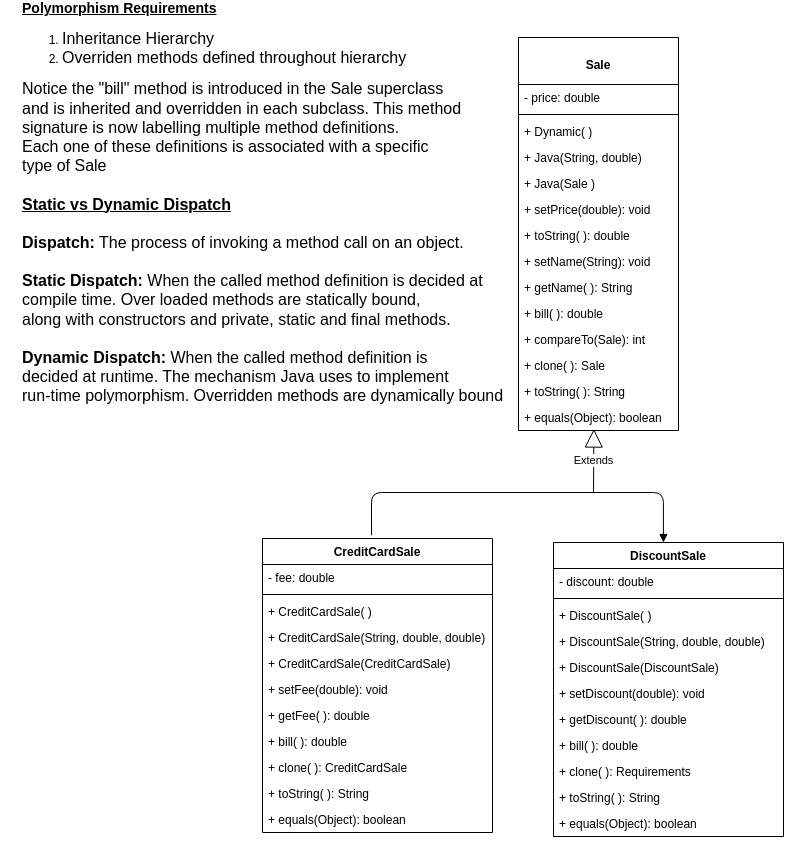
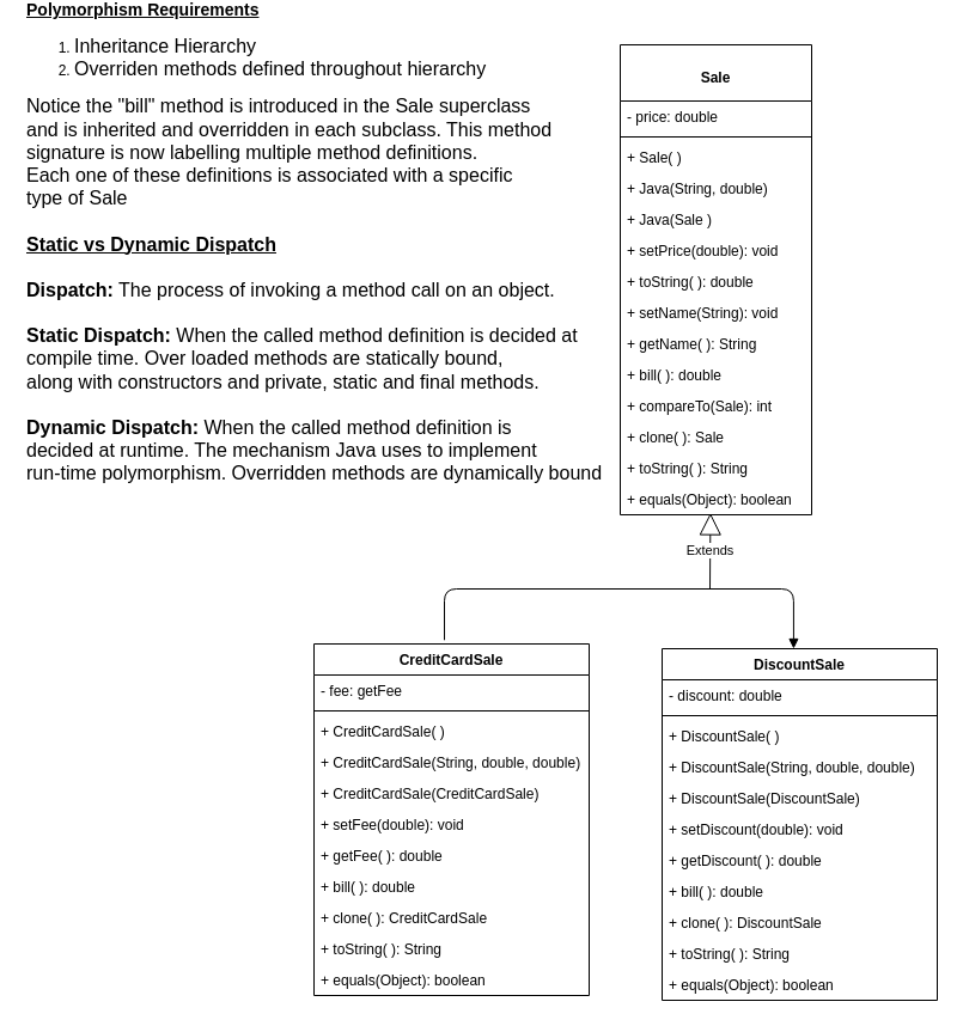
- <mxCell id="5" value="+ Dynamic( )" style="text;strokeColor=none;fillColor=none;align=left;verticalAlign=top;spacingLeft=4;spacingRight=4;overflow=hidden;rotatable=0;points=[[0,0.5],[1,0.5]];portConstraint=eastwest;" parent="2" vertex="1"><mxGeometry y="81" width="160" height="26" as="geometry" /></mxCell>
+ <mxCell id="5" value="+ Sale( )" style="text;strokeColor=none;fillColor=none;align=left;verticalAlign=top;spacingLeft=4;spacingRight=4;overflow=hidden;rotatable=0;points=[[0,0.5],[1,0.5]];portConstraint=eastwest;" parent="2" vertex="1"><mxGeometry y="81" width="160" height="26" as="geometry" /></mxCell>
- <mxCell id="30" value="- fee: double" style="text;strokeColor=none;fillColor=none;align=left;verticalAlign=top;spacingLeft=4;spacingRight=4;overflow=hidden;rotatable=0;points=[[0,0.5],[1,0.5]];portConstraint=eastwest;" parent="29" vertex="1"><mxGeometry y="26" width="230" height="26" as="geometry" /></mxCell>
+ <mxCell id="30" value="- fee: getFee" style="text;strokeColor=none;fillColor=none;align=left;verticalAlign=top;spacingLeft=4;spacingRight=4;overflow=hidden;rotatable=0;points=[[0,0.5],[1,0.5]];portConstraint=eastwest;" parent="29" vertex="1"><mxGeometry y="26" width="230" height="26" as="geometry" /></mxCell>
- <mxCell id="26" value="+ clone( ): Requirements" style="text;strokeColor=none;fillColor=none;align=left;verticalAlign=top;spacingLeft=4;spacingRight=4;overflow=hidden;rotatable=0;points=[[0,0.5],[1,0.5]];portConstraint=eastwest;" parent="17" vertex="1"><mxGeometry y="216" width="230" height="26" as="geometry" /></mxCell>
+ <mxCell id="26" value="+ clone( ): DiscountSale" style="text;strokeColor=none;fillColor=none;align=left;verticalAlign=top;spacingLeft=4;spacingRight=4;overflow=hidden;rotatable=0;points=[[0,0.5],[1,0.5]];portConstraint=eastwest;" parent="17" vertex="1"><mxGeometry y="216" width="230" height="26" as="geometry" /></mxCell>
